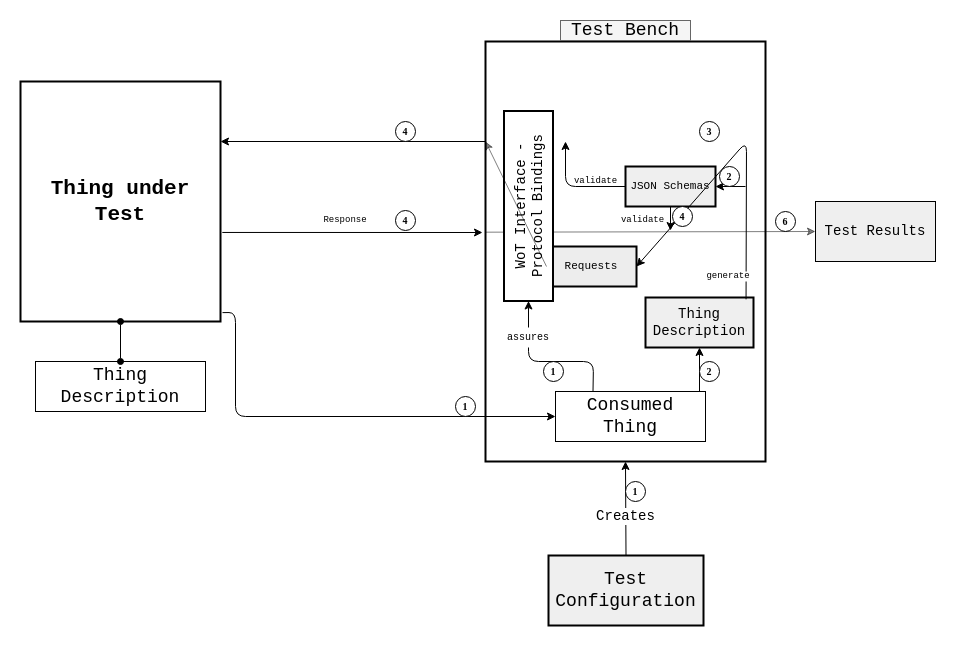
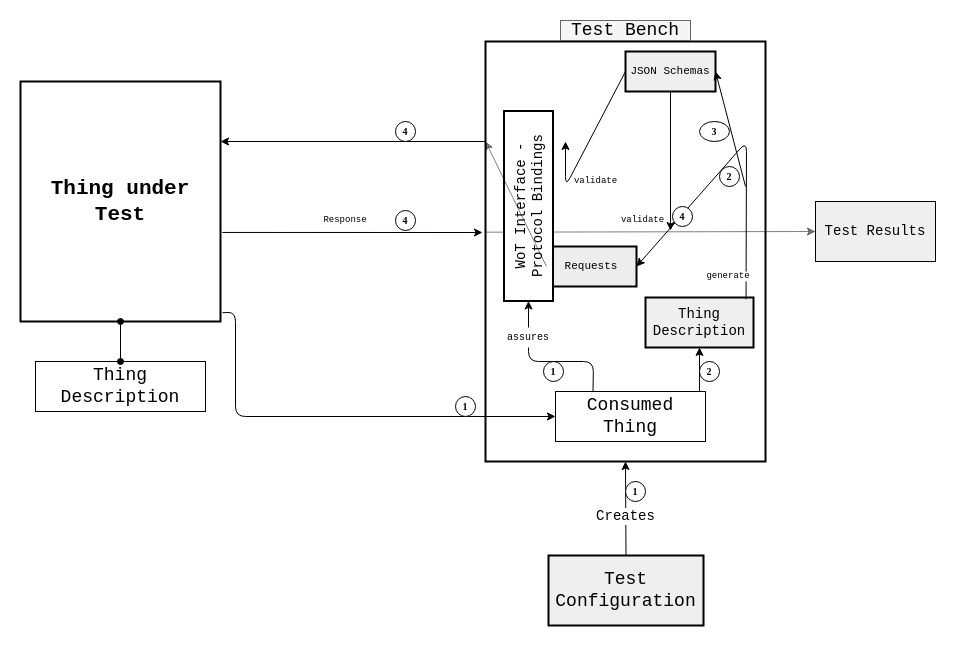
- <mxCell id="33" value="3" style="ellipse;whiteSpace=wrap;html=1;aspect=fixed;strokeColor=#000000;strokeWidth=1;fillColor=#ffffff;fontFamily=Comic Sans MS;fontSize=10;fontColor=#000000;align=center;fontStyle=1;verticalAlign=middle;" vertex="1" parent="1"><mxGeometry x="699" y="121" width="20" height="20" as="geometry" /></mxCell>
+ <mxCell id="33" value="3" style="ellipse;whiteSpace=wrap;html=1;aspect=fixed;strokeColor=#000000;strokeWidth=1;fillColor=#ffffff;fontFamily=Comic Sans MS;fontSize=10;fontColor=#000000;align=center;fontStyle=1;verticalAlign=middle;" vertex="1" parent="1"><mxGeometry x="699" y="121" width="30" height="20" as="geometry" /></mxCell>
- <mxCell id="14" value="JSON Schemas" style="rounded=0;whiteSpace=wrap;html=1;strokeColor=#000000;strokeWidth=2;fillColor=#EFEFEF;fontFamily=Courier New;fontSize=11;fontColor=#000000;align=center;" vertex="1" parent="1"><mxGeometry x="625" y="166" width="90" height="40" as="geometry" /></mxCell>
+ <mxCell id="14" value="JSON Schemas" style="rounded=0;whiteSpace=wrap;html=1;strokeColor=#000000;strokeWidth=2;fillColor=#EFEFEF;fontFamily=Courier New;fontSize=11;fontColor=#000000;align=center;" vertex="1" parent="1"><mxGeometry x="625" y="51" width="90" height="40" as="geometry" /></mxCell>
- <mxCell id="34" value="6" style="ellipse;whiteSpace=wrap;html=1;aspect=fixed;strokeColor=#000000;strokeWidth=1;fillColor=#ffffff;fontFamily=Comic Sans MS;fontSize=10;fontColor=#000000;align=center;fontStyle=1;verticalAlign=middle;" vertex="1" parent="1"><mxGeometry x="775" y="211" width="20" height="20" as="geometry" /></mxCell>
